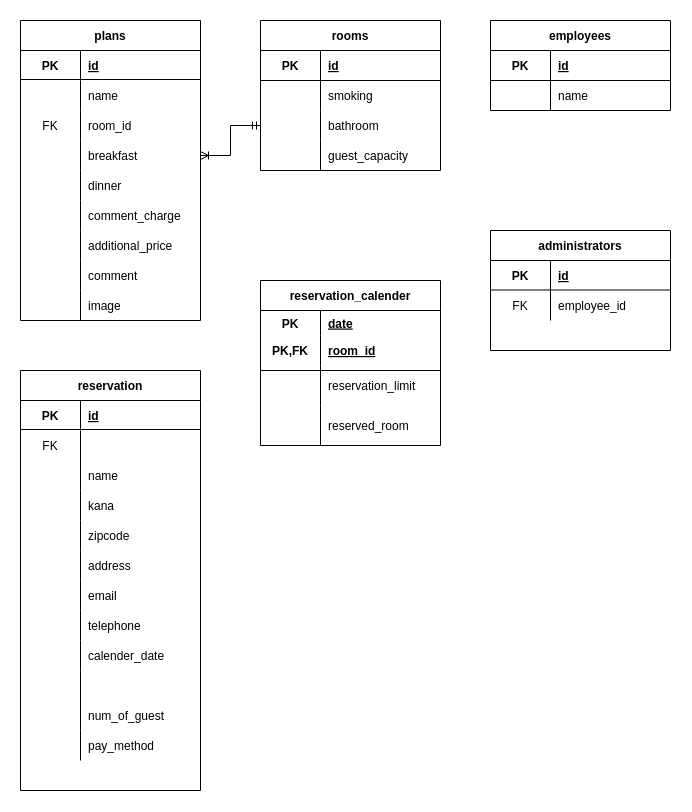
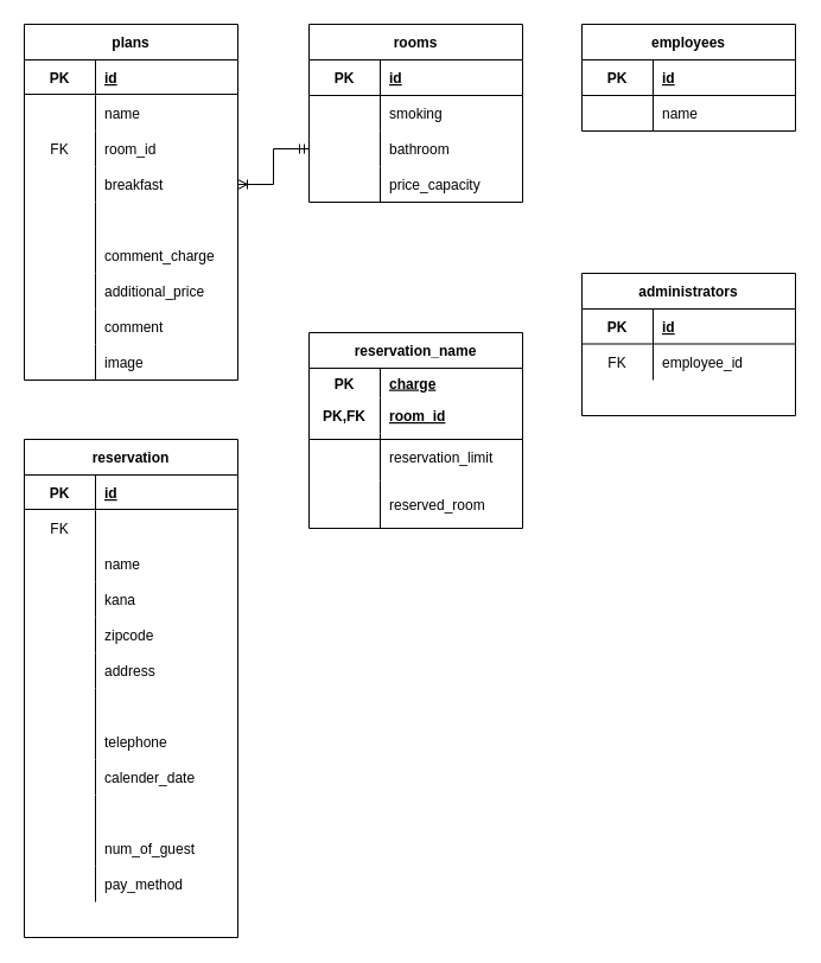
- <mxCell id="43" value="guest_capacity" style="shape=partialRectangle;connectable=0;fillColor=none;top=0;left=0;bottom=0;right=0;align=left;spacingLeft=6;overflow=hidden;" parent="41" vertex="1"><mxGeometry x="60" width="120" height="30" as="geometry"><mxRectangle width="120" height="30" as="alternateBounds" /></mxGeometry></mxCell>
+ <mxCell id="43" value="price_capacity" style="shape=partialRectangle;connectable=0;fillColor=none;top=0;left=0;bottom=0;right=0;align=left;spacingLeft=6;overflow=hidden;" parent="41" vertex="1"><mxGeometry x="60" width="120" height="30" as="geometry"><mxRectangle width="120" height="30" as="alternateBounds" /></mxGeometry></mxCell>
- <mxCell id="17" value="dinner" style="shape=partialRectangle;connectable=0;fillColor=none;top=0;left=0;bottom=0;right=0;align=left;spacingLeft=6;overflow=hidden;" parent="15" vertex="1"><mxGeometry x="60" width="120" height="30" as="geometry"><mxRectangle width="120" height="30" as="alternateBounds" /></mxGeometry></mxCell>
- <mxCell id="44" value="reservation_calender" style="shape=table;startSize=30;container=1;collapsible=1;childLayout=tableLayout;fixedRows=1;rowLines=0;fontStyle=1;align=center;resizeLast=1;" parent="1" vertex="1"><mxGeometry x="260" y="280" width="180" height="165" as="geometry" /></mxCell>
+ <mxCell id="44" value="reservation_name" style="shape=table;startSize=30;container=1;collapsible=1;childLayout=tableLayout;fixedRows=1;rowLines=0;fontStyle=1;align=center;resizeLast=1;" parent="1" vertex="1"><mxGeometry x="260" y="280" width="180" height="165" as="geometry" /></mxCell>
- <mxCell id="47" value="date" style="shape=partialRectangle;connectable=0;fillColor=none;top=0;left=0;bottom=0;right=0;align=left;spacingLeft=6;fontStyle=5;overflow=hidden;" parent="45" vertex="1"><mxGeometry x="60" width="120" height="25" as="geometry"><mxRectangle width="120" height="25" as="alternateBounds" /></mxGeometry></mxCell>
+ <mxCell id="47" value="charge" style="shape=partialRectangle;connectable=0;fillColor=none;top=0;left=0;bottom=0;right=0;align=left;spacingLeft=6;fontStyle=5;overflow=hidden;" parent="45" vertex="1"><mxGeometry x="60" width="120" height="25" as="geometry"><mxRectangle width="120" height="25" as="alternateBounds" /></mxGeometry></mxCell>
- <mxCell id="77" value="email" style="shape=partialRectangle;connectable=0;fillColor=none;top=0;left=0;bottom=0;right=0;align=left;spacingLeft=6;overflow=hidden;" parent="75" vertex="1"><mxGeometry x="60" width="120" height="30" as="geometry"><mxRectangle width="120" height="30" as="alternateBounds" /></mxGeometry></mxCell>
